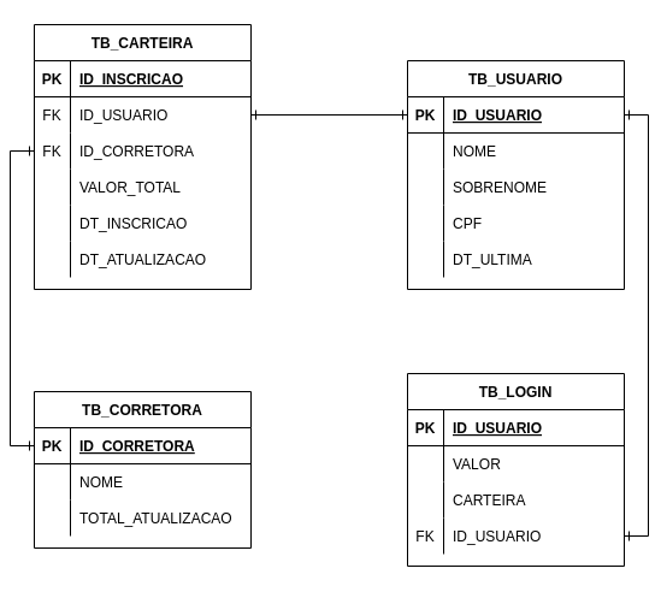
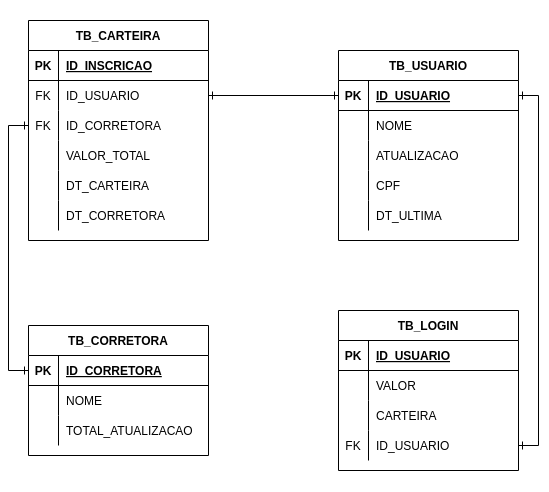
- <mxCell id="11" value="SOBRENOME" style="shape=partialRectangle;connectable=0;fillColor=none;top=0;left=0;bottom=0;right=0;align=left;spacingLeft=6;overflow=hidden;" parent="9" vertex="1"><mxGeometry x="30" width="150" height="30" as="geometry"><mxRectangle width="150" height="30" as="alternateBounds" /></mxGeometry></mxCell>
+ <mxCell id="11" value="ATUALIZACAO" style="shape=partialRectangle;connectable=0;fillColor=none;top=0;left=0;bottom=0;right=0;align=left;spacingLeft=6;overflow=hidden;" parent="9" vertex="1"><mxGeometry x="30" width="150" height="30" as="geometry"><mxRectangle width="150" height="30" as="alternateBounds" /></mxGeometry></mxCell>
- <mxCell id="47" value="DT_INSCRICAO" style="shape=partialRectangle;connectable=0;fillColor=none;top=0;left=0;bottom=0;right=0;align=left;spacingLeft=6;overflow=hidden;" parent="45" vertex="1"><mxGeometry x="30" width="150" height="30" as="geometry"><mxRectangle width="150" height="30" as="alternateBounds" /></mxGeometry></mxCell>
+ <mxCell id="47" value="DT_CARTEIRA" style="shape=partialRectangle;connectable=0;fillColor=none;top=0;left=0;bottom=0;right=0;align=left;spacingLeft=6;overflow=hidden;" parent="45" vertex="1"><mxGeometry x="30" width="150" height="30" as="geometry"><mxRectangle width="150" height="30" as="alternateBounds" /></mxGeometry></mxCell>
- <mxCell id="50" value="DT_ATUALIZACAO" style="shape=partialRectangle;connectable=0;fillColor=none;top=0;left=0;bottom=0;right=0;align=left;spacingLeft=6;overflow=hidden;" parent="48" vertex="1"><mxGeometry x="30" width="150" height="30" as="geometry"><mxRectangle width="150" height="30" as="alternateBounds" /></mxGeometry></mxCell>
+ <mxCell id="50" value="DT_CORRETORA" style="shape=partialRectangle;connectable=0;fillColor=none;top=0;left=0;bottom=0;right=0;align=left;spacingLeft=6;overflow=hidden;" parent="48" vertex="1"><mxGeometry x="30" width="150" height="30" as="geometry"><mxRectangle width="150" height="30" as="alternateBounds" /></mxGeometry></mxCell>
